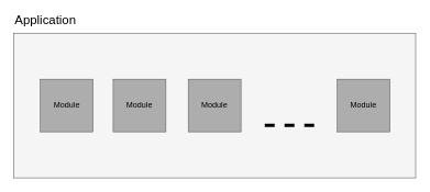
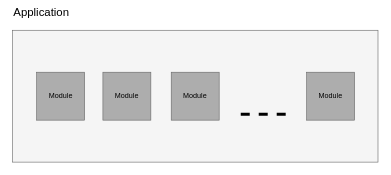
- <mxCell id="3" value="Application" style="text;html=1;strokeColor=none;fillColor=none;align=left;verticalAlign=middle;whiteSpace=wrap;rounded=0;fontSize=19;" vertex="1" parent="1"><mxGeometry x="20" y="20" width="161" height="20" as="geometry" /></mxCell>
+ <mxCell id="3" value="Application" style="text;html=1;strokeColor=none;fillColor=none;align=left;verticalAlign=middle;whiteSpace=wrap;rounded=0;fontSize=19;" vertex="1" parent="1"><mxGeometry x="20" y="10" width="161" height="20" as="geometry" /></mxCell>
